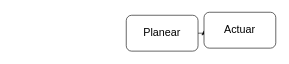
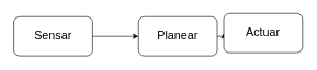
+ <mxCell id="3" value="Sensar" style="rounded=1;whiteSpace=wrap;html=1;fontStyle=0;fontSize=18;" vertex="1" parent="1"><mxGeometry x="20" y="25" width="120" height="60" as="geometry" /></mxCell>
+ <mxCell id="2" style="edgeStyle=orthogonalEdgeStyle;rounded=0;orthogonalLoop=1;jettySize=auto;html=1;exitX=1;exitY=0.5;exitDx=0;exitDy=0;entryX=0;entryY=0.5;entryDx=0;entryDy=0;" edge="1" parent="1" source="3" target="5"><mxGeometry relative="1" as="geometry" /></mxCell>
